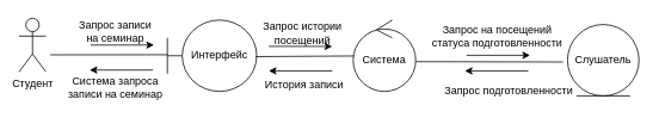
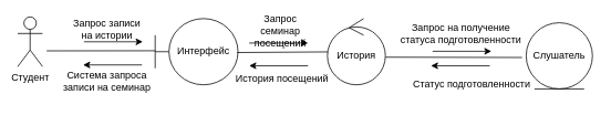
- <mxCell id="15" value="Запрос записи на семинар" style="text;html=1;align=center;verticalAlign=middle;whiteSpace=wrap;rounded=0;" vertex="1" parent="1"><mxGeometry x="83" y="20" width="90" height="30" as="geometry" /></mxCell>
+ <mxCell id="15" value="Запрос записи на истории" style="text;html=1;align=center;verticalAlign=middle;whiteSpace=wrap;rounded=0;" vertex="1" parent="1"><mxGeometry x="83" y="20" width="90" height="30" as="geometry" /></mxCell>
- <mxCell id="16" value="Запрос истории посещений" style="text;html=1;align=center;verticalAlign=middle;whiteSpace=wrap;rounded=0;" vertex="1" parent="1"><mxGeometry x="292" y="22" width="91" height="30" as="geometry" /></mxCell>
+ <mxCell id="16" value="Запрос семинар посещений" style="text;html=1;align=center;verticalAlign=middle;whiteSpace=wrap;rounded=0;" vertex="1" parent="1"><mxGeometry x="292" y="22" width="91" height="30" as="geometry" /></mxCell>
- <mxCell id="18" value="Запрос на посещений статуса подготовленности" style="text;html=1;align=center;verticalAlign=middle;whiteSpace=wrap;rounded=0;" vertex="1" parent="1"><mxGeometry x="477" y="25" width="157" height="30" as="geometry" /></mxCell>
+ <mxCell id="18" value="Запрос на получение статуса подготовленности" style="text;html=1;align=center;verticalAlign=middle;whiteSpace=wrap;rounded=0;" vertex="1" parent="1"><mxGeometry x="477" y="25" width="157" height="30" as="geometry" /></mxCell>
- <mxCell id="4" value="Система" style="ellipse;shape=umlControl;whiteSpace=wrap;html=1;" vertex="1" parent="1"><mxGeometry x="394" y="22" width="70" height="80" as="geometry" /></mxCell>
+ <mxCell id="4" value="История" style="ellipse;shape=umlControl;whiteSpace=wrap;html=1;" vertex="1" parent="1"><mxGeometry x="394" y="22" width="70" height="80" as="geometry" /></mxCell>
- <mxCell id="17" value="История записи" style="text;html=1;align=center;verticalAlign=middle;whiteSpace=wrap;rounded=0;" vertex="1" parent="1"><mxGeometry x="261" y="80" width="157" height="30" as="geometry" /></mxCell>
+ <mxCell id="17" value="История посещений" style="text;html=1;align=center;verticalAlign=middle;whiteSpace=wrap;rounded=0;" vertex="1" parent="1"><mxGeometry x="261" y="80" width="157" height="30" as="geometry" /></mxCell>
- <mxCell id="19" value="Запрос подготовленности" style="text;html=1;align=center;verticalAlign=middle;whiteSpace=wrap;rounded=0;" vertex="1" parent="1"><mxGeometry x="490" y="87" width="157" height="30" as="geometry" /></mxCell>
+ <mxCell id="19" value="Статус подготовленности" style="text;html=1;align=center;verticalAlign=middle;whiteSpace=wrap;rounded=0;" vertex="1" parent="1"><mxGeometry x="490" y="87" width="157" height="30" as="geometry" /></mxCell>
